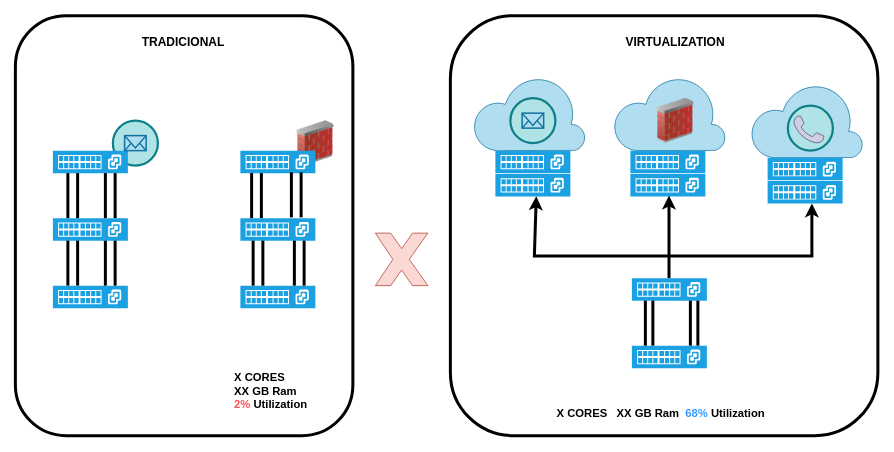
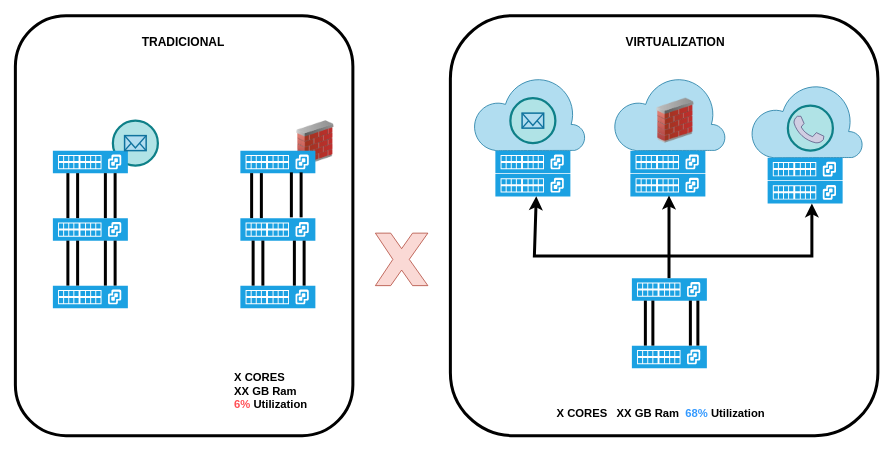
- <mxCell id="34" value="X CORES&lt;br&gt;XX GB Ram&lt;br&gt;&lt;font color=&quot;#ff4f55&quot;&gt;2%&lt;/font&gt;&amp;nbsp;Utilization" style="text;html=1;strokeColor=none;fillColor=none;align=left;verticalAlign=middle;whiteSpace=wrap;rounded=0;fontStyle=1;fontSize=15;" vertex="1" parent="1"><mxGeometry x="310" y="490" width="110" height="60" as="geometry" /></mxCell>
+ <mxCell id="34" value="X CORES&lt;br&gt;XX GB Ram&lt;br&gt;&lt;font color=&quot;#ff4f55&quot;&gt;6%&lt;/font&gt;&amp;nbsp;Utilization" style="text;html=1;strokeColor=none;fillColor=none;align=left;verticalAlign=middle;whiteSpace=wrap;rounded=0;fontStyle=1;fontSize=15;" vertex="1" parent="1"><mxGeometry x="310" y="490" width="110" height="60" as="geometry" /></mxCell>
